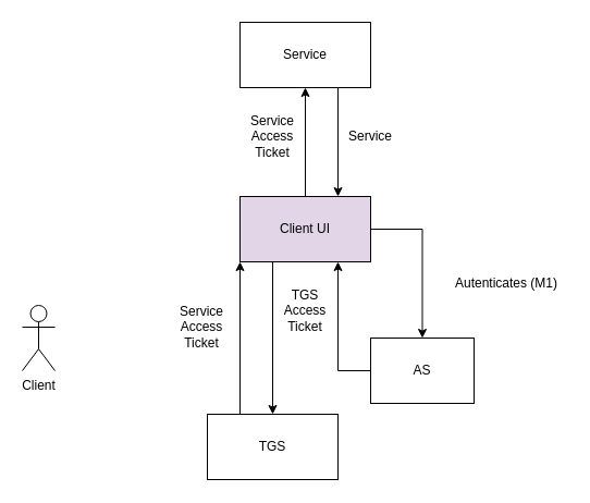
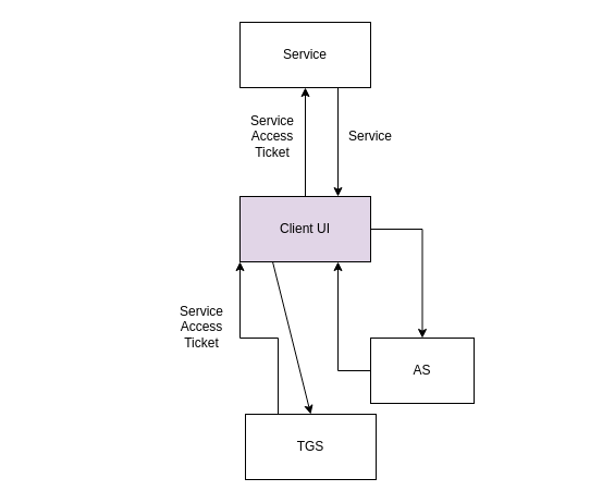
- <mxCell id="6" value="Autenticates (M1)" style="text;html=1;strokeColor=none;fillColor=none;align=center;verticalAlign=middle;whiteSpace=wrap;rounded=0;" vertex="1" parent="1"><mxGeometry x="410" y="250" width="110" height="20" as="geometry" /></mxCell>
- <mxCell id="9" value="TGS Access Ticket" style="text;html=1;strokeColor=none;fillColor=none;align=center;verticalAlign=middle;whiteSpace=wrap;rounded=0;" vertex="1" parent="1"><mxGeometry x="255" y="260" width="50" height="50" as="geometry" /></mxCell>
- <mxCell id="3" value="Client" style="shape=umlActor;verticalLabelPosition=bottom;verticalAlign=top;html=1;outlineConnect=0;" vertex="1" parent="1"><mxGeometry x="20" y="280" width="30" height="60" as="geometry" /></mxCell>
- <mxCell id="11" value="TGS" style="rounded=0;whiteSpace=wrap;html=1;" vertex="1" parent="1"><mxGeometry x="190" y="380" width="120" height="60" as="geometry" /></mxCell>
+ <mxCell id="11" value="TGS" style="rounded=0;whiteSpace=wrap;html=1;" vertex="1" parent="1"><mxGeometry x="225" y="380" width="120" height="60" as="geometry" /></mxCell>
